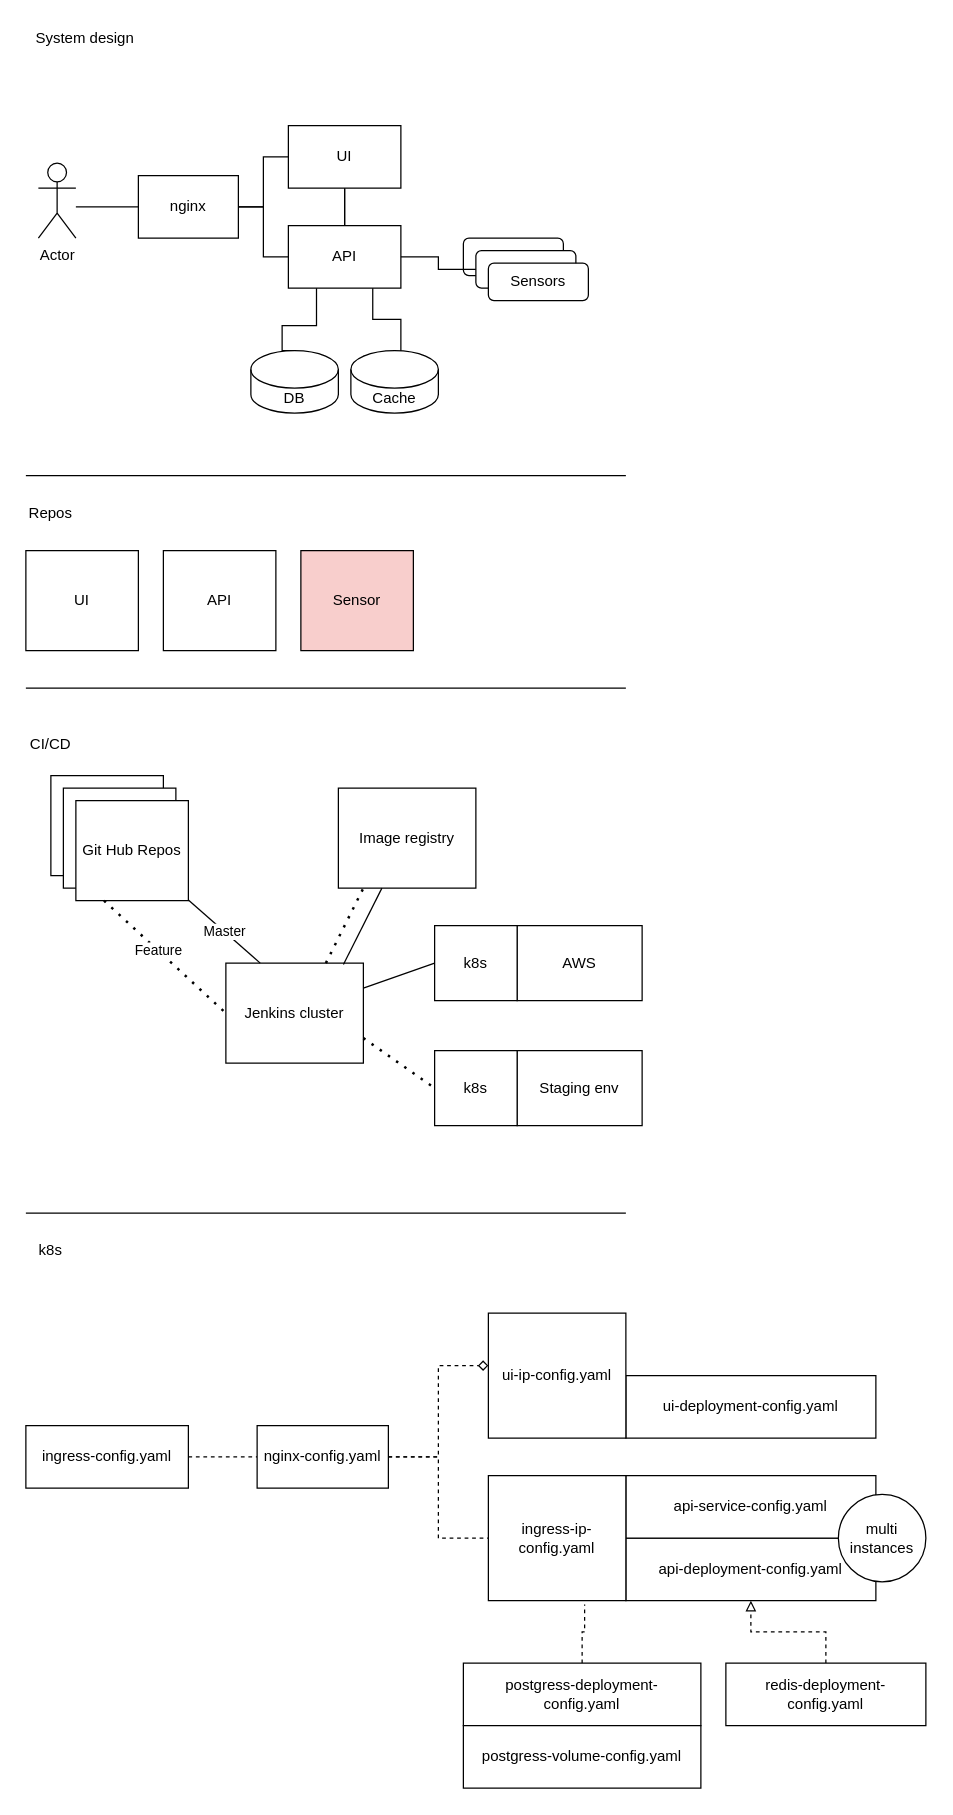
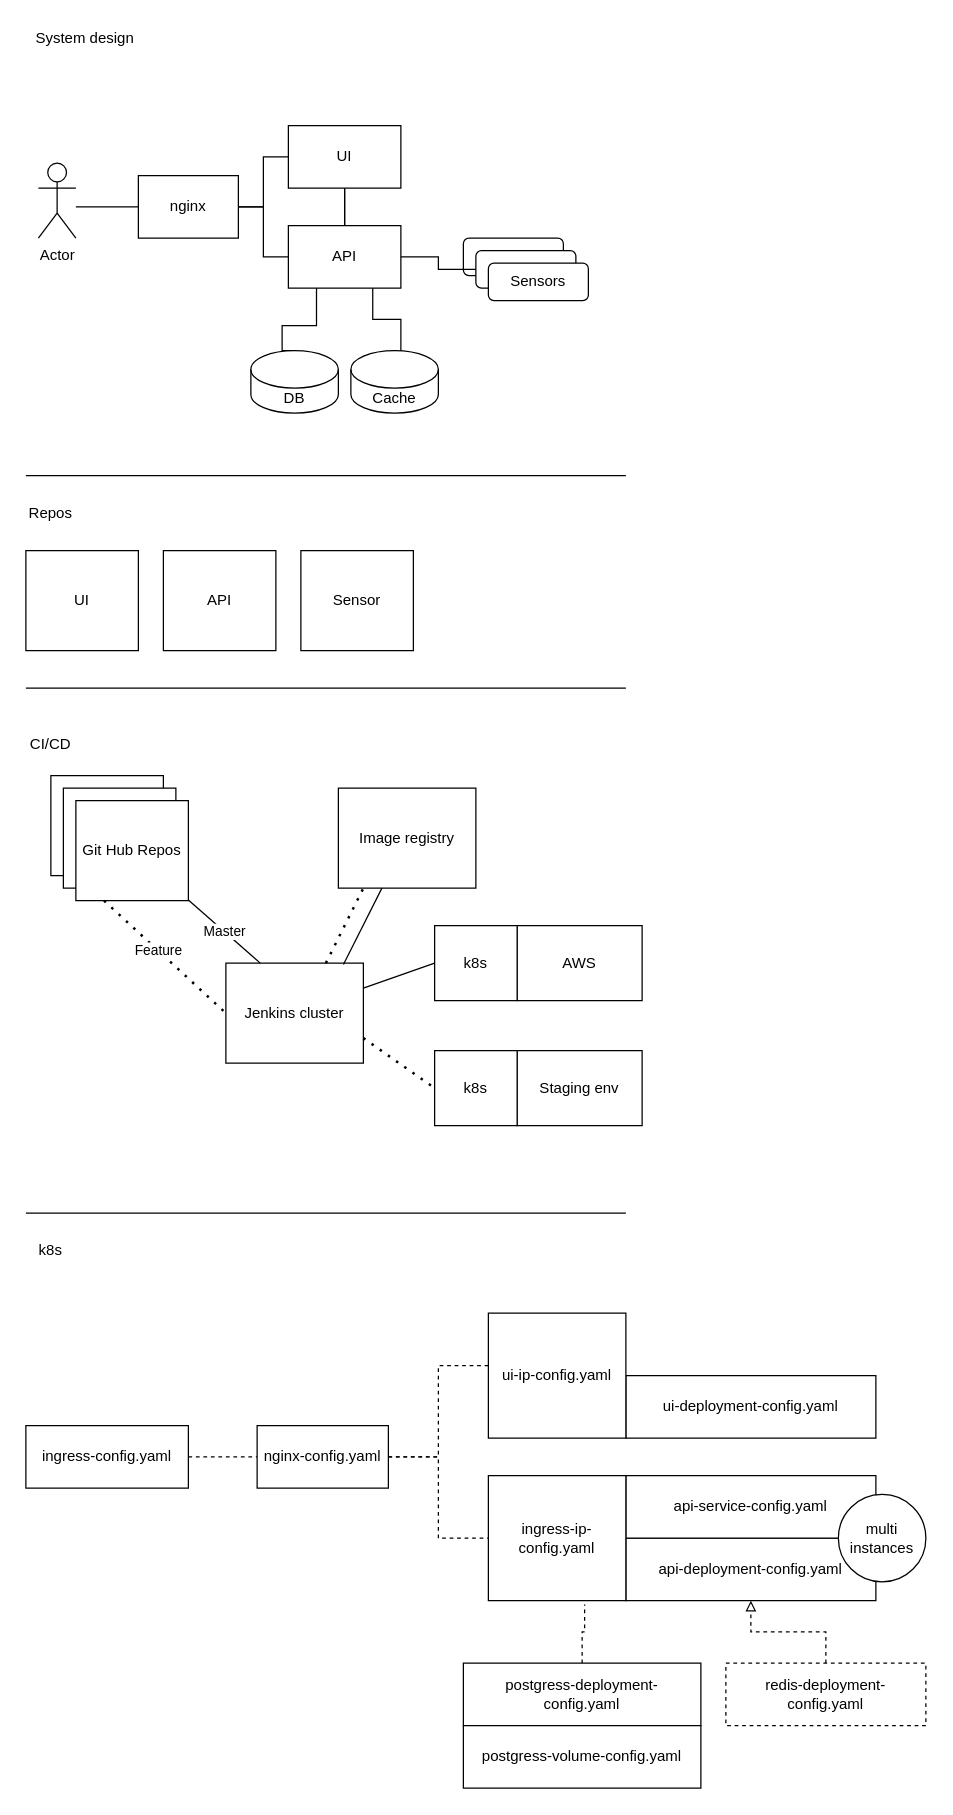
- <mxCell id="22" value="Sensor" style="rounded=0;whiteSpace=wrap;html=1;fillColor=#f8cecc;" parent="1" vertex="1"><mxGeometry x="240" y="440" width="90" height="80" as="geometry" /></mxCell>
+ <mxCell id="22" value="Sensor" style="rounded=0;whiteSpace=wrap;html=1;" parent="1" vertex="1"><mxGeometry x="240" y="440" width="90" height="80" as="geometry" /></mxCell>
- <mxCell id="47" style="edgeStyle=orthogonalEdgeStyle;rounded=0;orthogonalLoop=1;jettySize=auto;html=1;entryX=0;entryY=0.42;entryDx=0;entryDy=0;entryPerimeter=0;startArrow=none;startFill=0;endArrow=diamond;endFill=0;dashed=1;" parent="1" source="49" target="58" edge="1"><mxGeometry relative="1" as="geometry" /></mxCell>
+ <mxCell id="47" style="edgeStyle=orthogonalEdgeStyle;rounded=0;orthogonalLoop=1;jettySize=auto;html=1;entryX=0;entryY=0.42;entryDx=0;entryDy=0;entryPerimeter=0;startArrow=none;startFill=0;endArrow=none;endFill=0;dashed=1;" parent="1" source="49" target="58" edge="1"><mxGeometry relative="1" as="geometry" /></mxCell>
- <mxCell id="56" value="redis-deployment-&lt;br&gt;config.yaml" style="rounded=0;whiteSpace=wrap;html=1;" parent="1" vertex="1"><mxGeometry x="580" y="1330" width="160" height="50" as="geometry" /></mxCell>
+ <mxCell id="56" value="redis-deployment-&lt;br&gt;config.yaml" style="rounded=0;whiteSpace=wrap;html=1;dashed=1;" parent="1" vertex="1"><mxGeometry x="580" y="1330" width="160" height="50" as="geometry" /></mxCell>
